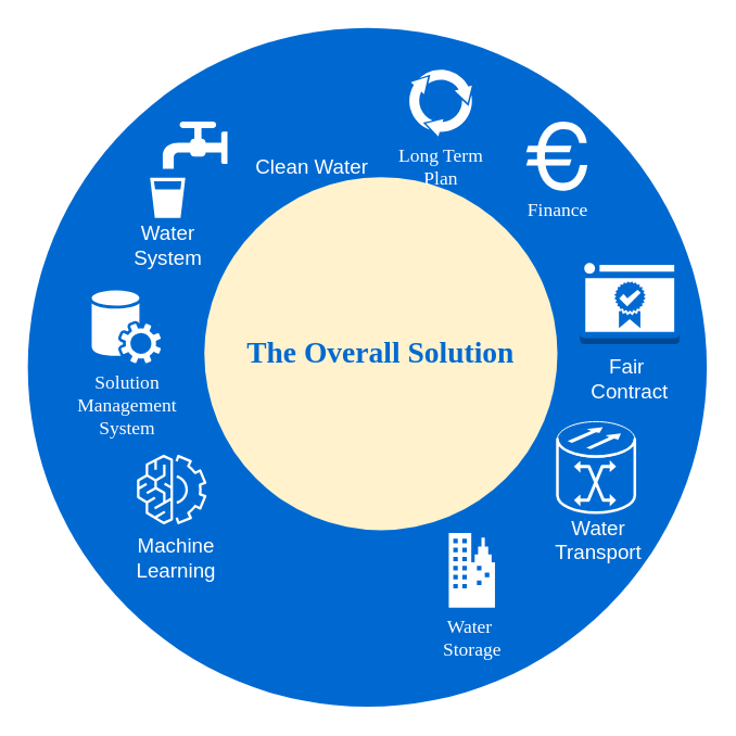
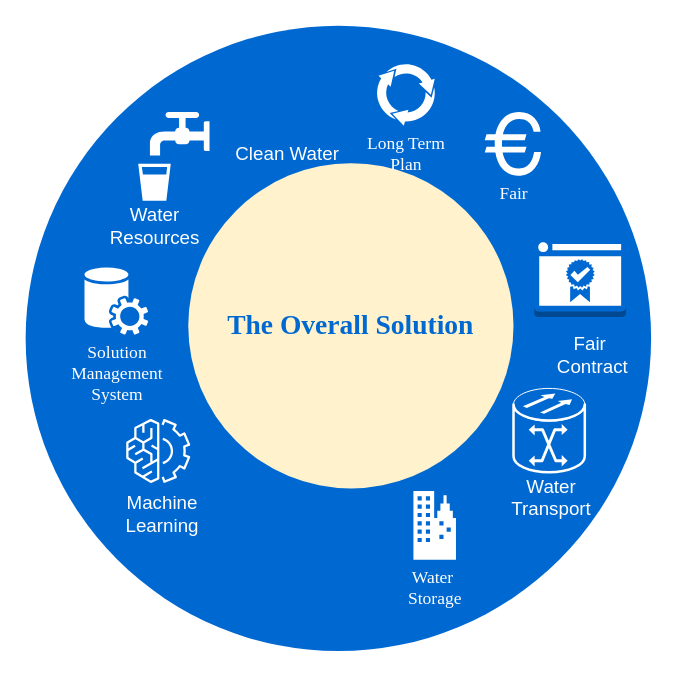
- <mxCell id="7" value="Finance" style="shape=mxgraph.signs.travel.euro;html=1;fillColor=#ffffff;strokeColor=none;verticalLabelPosition=bottom;verticalAlign=top;align=center;rounded=0;shadow=0;dashed=0;comic=0;fontFamily=Verdana;fontSize=14;fontColor=#FFFFFF;" parent="1" vertex="1"><mxGeometry x="387" y="89" width="45" height="51" as="geometry" /></mxCell>
+ <mxCell id="7" value="Fair" style="shape=mxgraph.signs.travel.euro;html=1;fillColor=#ffffff;strokeColor=none;verticalLabelPosition=bottom;verticalAlign=top;align=center;rounded=0;shadow=0;dashed=0;comic=0;fontFamily=Verdana;fontSize=14;fontColor=#FFFFFF;" parent="1" vertex="1"><mxGeometry x="387" y="89" width="45" height="51" as="geometry" /></mxCell>
- <mxCell id="16" value="Water&lt;br&gt;System" style="text;html=1;resizable=0;autosize=1;align=center;verticalAlign=middle;points=[];fillColor=none;strokeColor=none;rounded=0;fontSize=15;fontColor=#FFFFFF;" vertex="1" parent="1"><mxGeometry x="78" y="160" width="90" height="40" as="geometry" /></mxCell>
+ <mxCell id="16" value="Water&lt;br&gt;Resources" style="text;html=1;resizable=0;autosize=1;align=center;verticalAlign=middle;points=[];fillColor=none;strokeColor=none;rounded=0;fontSize=15;fontColor=#FFFFFF;" vertex="1" parent="1"><mxGeometry x="78" y="160" width="90" height="40" as="geometry" /></mxCell>
- <mxCell id="13" value="Fair&amp;nbsp;&lt;br&gt;Contract" style="text;html=1;resizable=0;autosize=1;align=center;verticalAlign=middle;points=[];fillColor=none;strokeColor=none;rounded=0;fontSize=15;fontColor=#FFFFFF;" vertex="1" parent="1"><mxGeometry x="428.25" y="258" width="70" height="40" as="geometry" /></mxCell>
+ <mxCell id="13" value="Fair&amp;nbsp;&lt;br&gt;Contract" style="text;html=1;resizable=0;autosize=1;align=center;verticalAlign=middle;points=[];fillColor=none;strokeColor=none;rounded=0;fontSize=15;fontColor=#FFFFFF;" vertex="1" parent="1"><mxGeometry x="438.25" y="263" width="70" height="40" as="geometry" /></mxCell>
